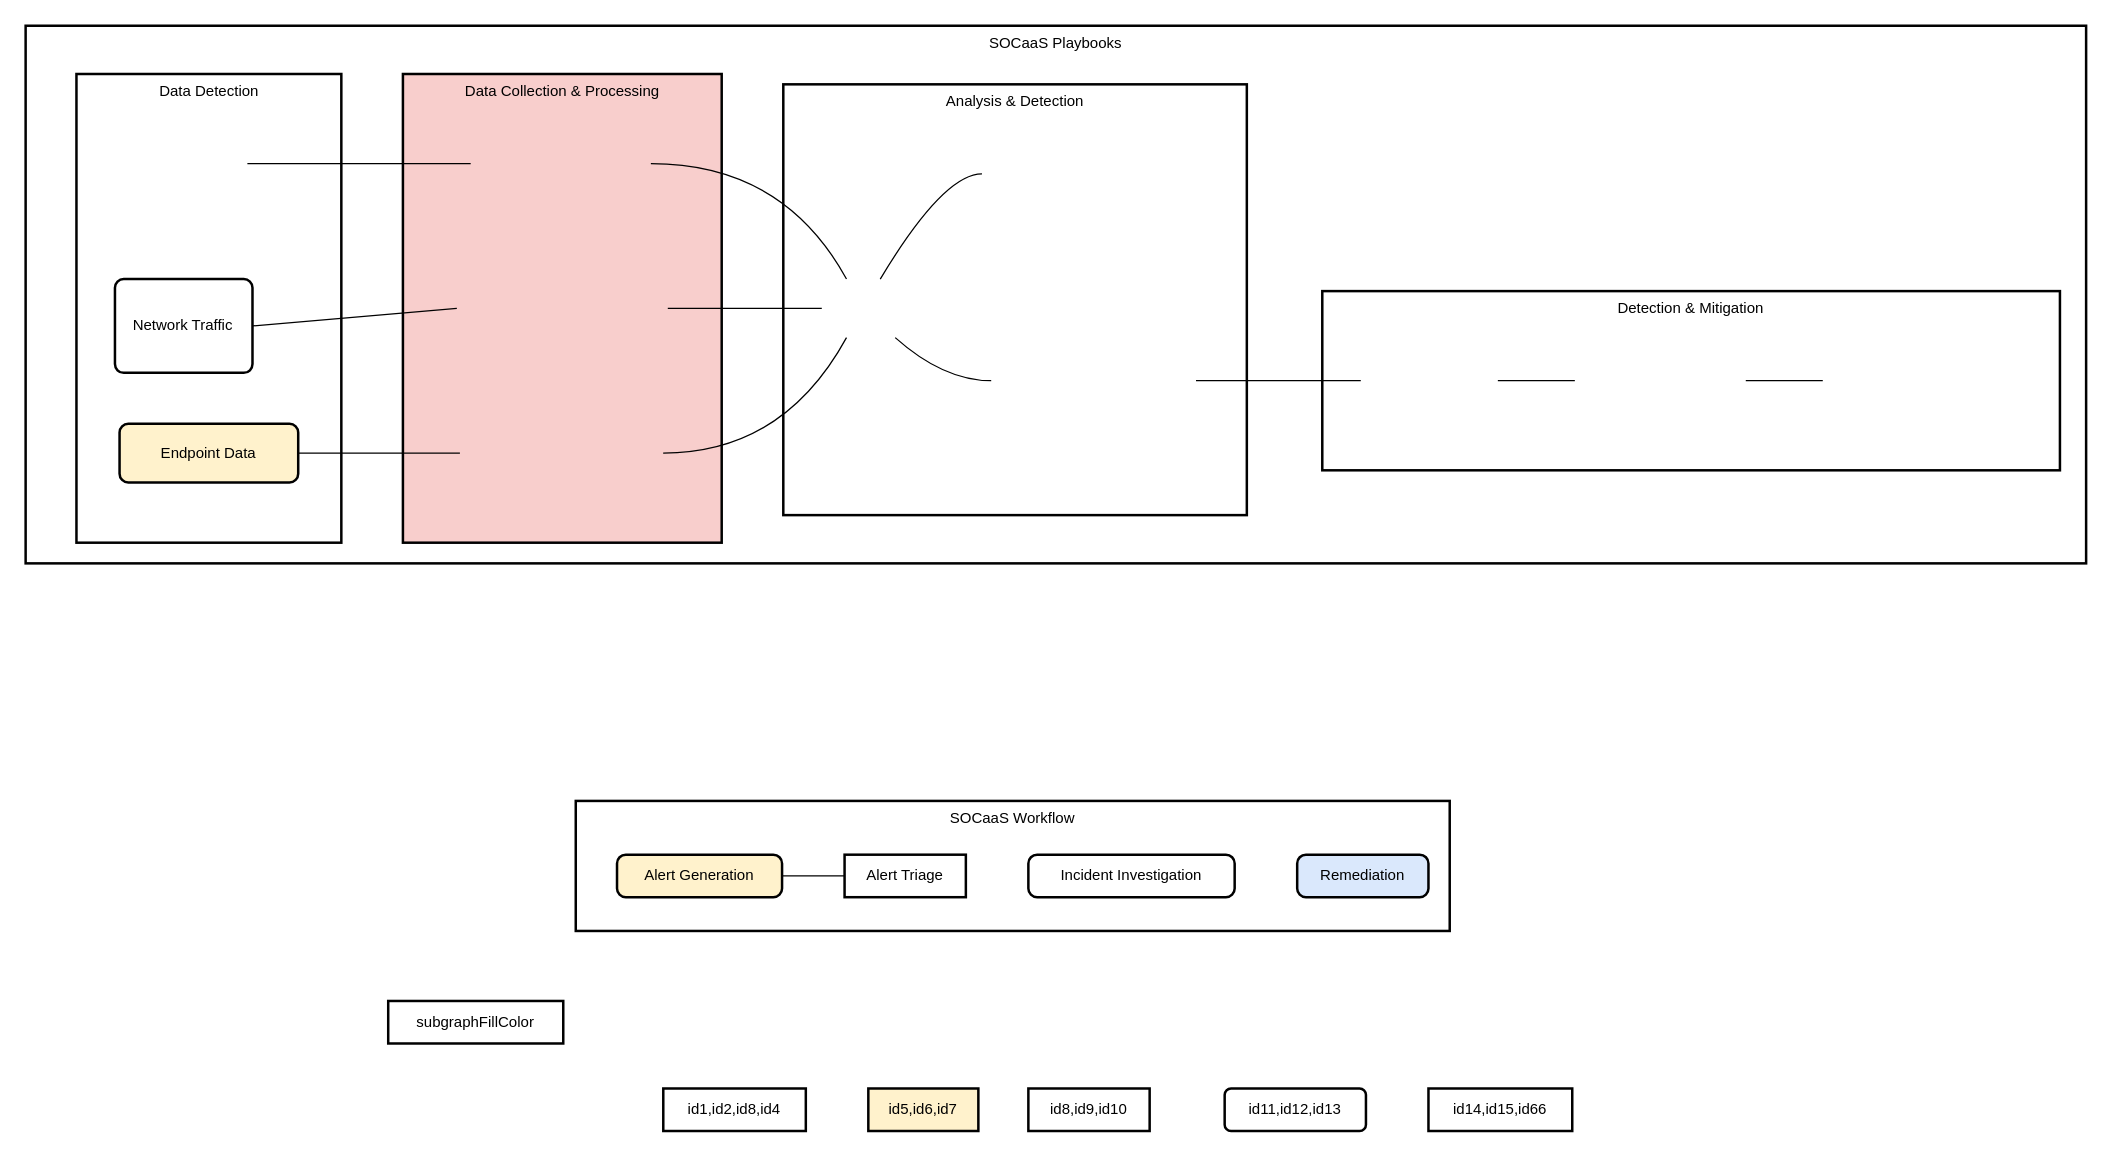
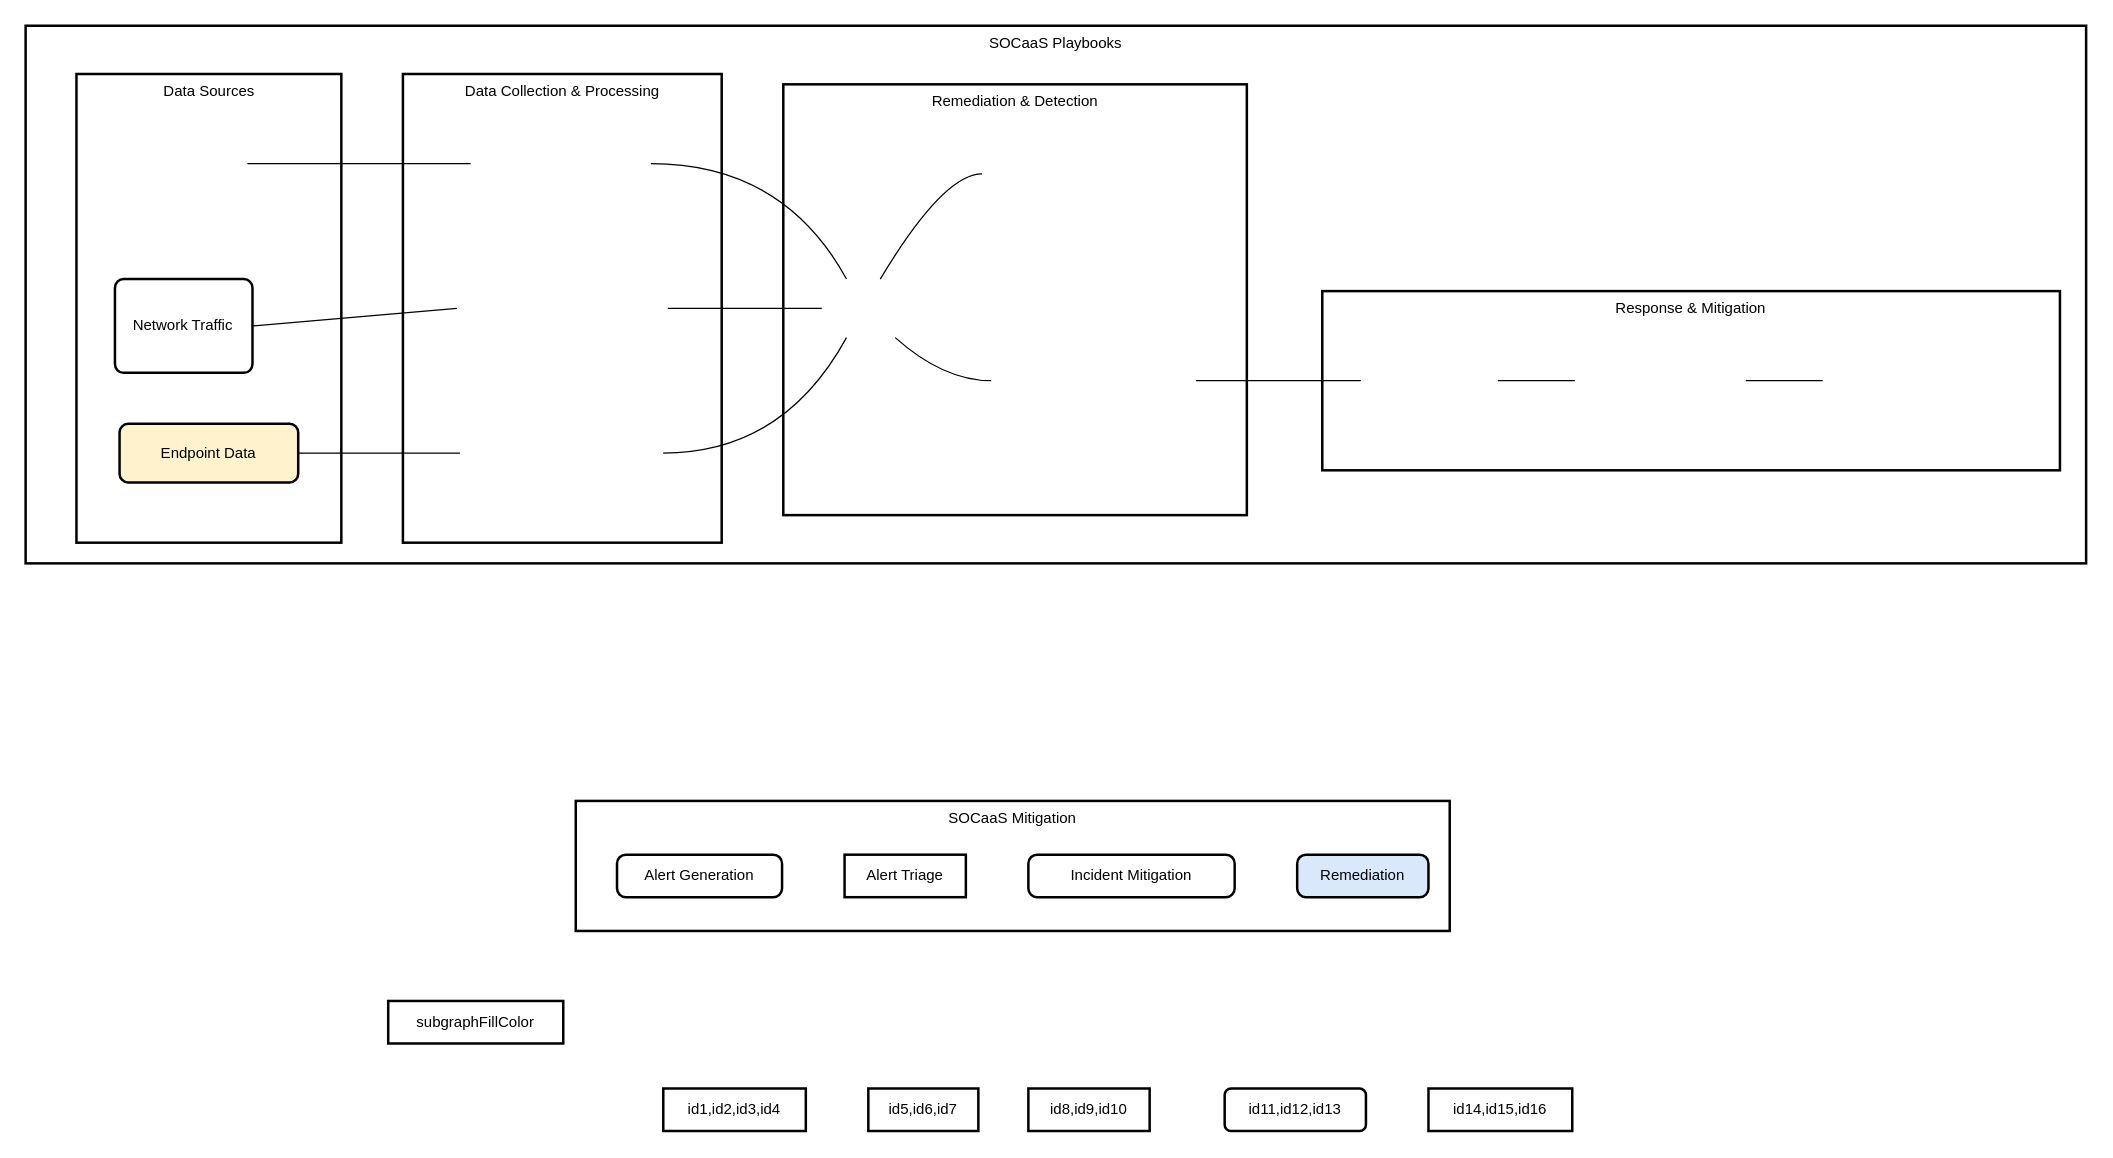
- <mxCell id="4" value="Data Detection" style="whiteSpace=wrap;strokeWidth=2;verticalAlign=top;" vertex="1" parent="2"><mxGeometry x="40.646" y="38.59" width="211.851" height="374.872" as="geometry" /></mxCell>
+ <mxCell id="4" value="Data Sources" style="whiteSpace=wrap;strokeWidth=2;verticalAlign=top;" vertex="1" parent="2"><mxGeometry x="40.646" y="38.59" width="211.851" height="374.872" as="geometry" /></mxCell>
- <mxCell id="17" value="Analysis &amp; Detection" style="whiteSpace=wrap;strokeWidth=2;verticalAlign=top;" vertex="1" parent="2"><mxGeometry x="605.991" y="46.859" width="370.738" height="344.551" as="geometry" /></mxCell>
+ <mxCell id="17" value="Remediation &amp; Detection" style="whiteSpace=wrap;strokeWidth=2;verticalAlign=top;" vertex="1" parent="2"><mxGeometry x="605.991" y="46.859" width="370.738" height="344.551" as="geometry" /></mxCell>
- <mxCell id="16" value="Data Collection &amp; Processing" style="whiteSpace=wrap;strokeWidth=2;verticalAlign=top;fillColor=#f8cecc;" vertex="1" parent="2"><mxGeometry x="301.764" y="38.59" width="254.96" height="374.872" as="geometry" /></mxCell>
+ <mxCell id="16" value="Data Collection &amp; Processing" style="whiteSpace=wrap;strokeWidth=2;verticalAlign=top;" vertex="1" parent="2"><mxGeometry x="301.764" y="38.59" width="254.96" height="374.872" as="geometry" /></mxCell>
- <mxCell id="18" value="Detection &amp; Mitigation" style="whiteSpace=wrap;strokeWidth=2;verticalAlign=top;" vertex="1" parent="2"><mxGeometry x="1037.082" y="212.244" width="589.979" height="143.333" as="geometry" /></mxCell>
+ <mxCell id="18" value="Response &amp; Mitigation" style="whiteSpace=wrap;strokeWidth=2;verticalAlign=top;" vertex="1" parent="2"><mxGeometry x="1037.082" y="212.244" width="589.979" height="143.333" as="geometry" /></mxCell>
- <mxCell id="30" value="SOCaaS Workflow" style="whiteSpace=wrap;strokeWidth=2;verticalAlign=top;" vertex="1" parent="1"><mxGeometry x="460" y="640" width="699" height="104" as="geometry" /></mxCell>
+ <mxCell id="30" value="SOCaaS Mitigation" style="whiteSpace=wrap;strokeWidth=2;verticalAlign=top;" vertex="1" parent="1"><mxGeometry x="460" y="640" width="699" height="104" as="geometry" /></mxCell>
- <mxCell id="31" value="Alert Generation" style="rounded=1;absoluteArcSize=1;arcSize=14;whiteSpace=wrap;strokeWidth=2;fillColor=#fff2cc;" vertex="1" parent="30"><mxGeometry x="33" y="43" width="132" height="34" as="geometry" /></mxCell>
+ <mxCell id="31" value="Alert Generation" style="rounded=1;absoluteArcSize=1;arcSize=14;whiteSpace=wrap;strokeWidth=2;" vertex="1" parent="30"><mxGeometry x="33" y="43" width="132" height="34" as="geometry" /></mxCell>
- <mxCell id="35" value="" style="curved=1;startArrow=none;endArrow=none;exitX=0.996;exitY=0.5;entryX=-0.005;entryY=0.5;rounded=0;" edge="1" parent="30" source="31" target="32"><mxGeometry relative="1" as="geometry"><Array as="points" /></mxGeometry></mxCell>
- <mxCell id="33" value="Incident Investigation" style="rounded=1;absoluteArcSize=1;arcSize=14;whiteSpace=wrap;strokeWidth=2;" vertex="1" parent="30"><mxGeometry x="362" y="43" width="165" height="34" as="geometry" /></mxCell>
+ <mxCell id="33" value="Incident Mitigation" style="rounded=1;absoluteArcSize=1;arcSize=14;whiteSpace=wrap;strokeWidth=2;" vertex="1" parent="30"><mxGeometry x="362" y="43" width="165" height="34" as="geometry" /></mxCell>
- <mxCell id="37" value="id1,id2,id8,id4" style="whiteSpace=wrap;strokeWidth=2;" vertex="1" parent="1"><mxGeometry x="530" y="870" width="114" height="34" as="geometry" /></mxCell>
+ <mxCell id="37" value="id1,id2,id3,id4" style="whiteSpace=wrap;strokeWidth=2;" vertex="1" parent="1"><mxGeometry x="530" y="870" width="114" height="34" as="geometry" /></mxCell>
- <mxCell id="38" value="id5,id6,id7" style="whiteSpace=wrap;strokeWidth=2;fillColor=#fff2cc;" vertex="1" parent="1"><mxGeometry x="694" y="870" width="88" height="34" as="geometry" /></mxCell>
+ <mxCell id="38" value="id5,id6,id7" style="whiteSpace=wrap;strokeWidth=2;" vertex="1" parent="1"><mxGeometry x="694" y="870" width="88" height="34" as="geometry" /></mxCell>
- <mxCell id="41" value="id14,id15,id66" style="whiteSpace=wrap;strokeWidth=2;" vertex="1" parent="1"><mxGeometry x="1142" y="870" width="115" height="34" as="geometry" /></mxCell>
+ <mxCell id="41" value="id14,id15,id16" style="whiteSpace=wrap;strokeWidth=2;" vertex="1" parent="1"><mxGeometry x="1142" y="870" width="115" height="34" as="geometry" /></mxCell>
